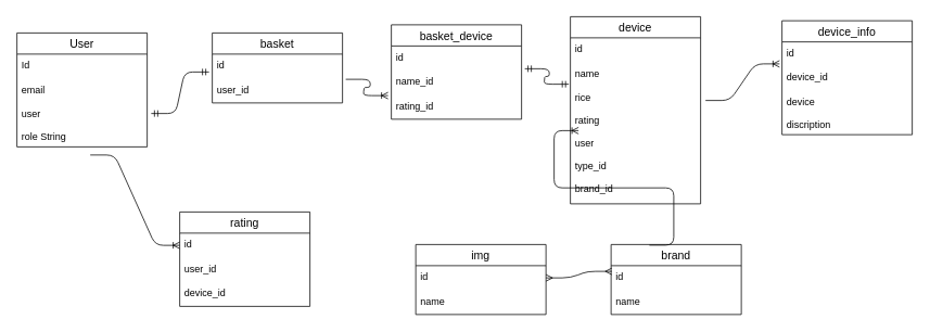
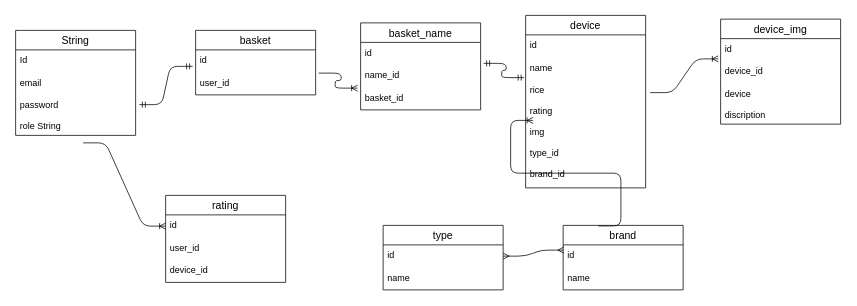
- <mxCell id="22" value="device_info" style="swimlane;fontStyle=0;childLayout=stackLayout;horizontal=1;startSize=26;horizontalStack=0;resizeParent=1;resizeParentMax=0;resizeLast=0;collapsible=1;marginBottom=0;align=center;fontSize=14;" vertex="1" parent="1"><mxGeometry x="960" y="25" width="160" height="140" as="geometry" /></mxCell>
+ <mxCell id="22" value="device_img" style="swimlane;fontStyle=0;childLayout=stackLayout;horizontal=1;startSize=26;horizontalStack=0;resizeParent=1;resizeParentMax=0;resizeLast=0;collapsible=1;marginBottom=0;align=center;fontSize=14;" vertex="1" parent="1"><mxGeometry x="960" y="25" width="160" height="140" as="geometry" /></mxCell>
- <mxCell id="27" value="basket_device" style="swimlane;fontStyle=0;childLayout=stackLayout;horizontal=1;startSize=26;horizontalStack=0;resizeParent=1;resizeParentMax=0;resizeLast=0;collapsible=1;marginBottom=0;align=center;fontSize=14;" vertex="1" parent="1"><mxGeometry x="480" y="30" width="160" height="116" as="geometry" /></mxCell>
+ <mxCell id="27" value="basket_name" style="swimlane;fontStyle=0;childLayout=stackLayout;horizontal=1;startSize=26;horizontalStack=0;resizeParent=1;resizeParentMax=0;resizeLast=0;collapsible=1;marginBottom=0;align=center;fontSize=14;" vertex="1" parent="1"><mxGeometry x="480" y="30" width="160" height="116" as="geometry" /></mxCell>
- <mxCell id="2" value="User" style="swimlane;fontStyle=0;childLayout=stackLayout;horizontal=1;startSize=26;horizontalStack=0;resizeParent=1;resizeParentMax=0;resizeLast=0;collapsible=1;marginBottom=0;align=center;fontSize=14;" vertex="1" parent="1"><mxGeometry x="20" y="40" width="160" height="140" as="geometry" /></mxCell>
+ <mxCell id="2" value="String" style="swimlane;fontStyle=0;childLayout=stackLayout;horizontal=1;startSize=26;horizontalStack=0;resizeParent=1;resizeParentMax=0;resizeLast=0;collapsible=1;marginBottom=0;align=center;fontSize=14;" vertex="1" parent="1"><mxGeometry x="20" y="40" width="160" height="140" as="geometry" /></mxCell>
- <mxCell id="13" value="rice&#10;&#10;rating&#10;&#10;user&#10;&#10;type_id&#10;&#10;brand_id" style="text;strokeColor=none;fillColor=none;spacingLeft=4;spacingRight=4;overflow=hidden;rotatable=0;points=[[0,0.5],[1,0.5]];portConstraint=eastwest;fontSize=12;" vertex="1" parent="10"><mxGeometry y="86" width="160" height="144" as="geometry" /></mxCell>
+ <mxCell id="13" value="rice&#10;&#10;rating&#10;&#10;img&#10;&#10;type_id&#10;&#10;brand_id" style="text;strokeColor=none;fillColor=none;spacingLeft=4;spacingRight=4;overflow=hidden;rotatable=0;points=[[0,0.5],[1,0.5]];portConstraint=eastwest;fontSize=12;" vertex="1" parent="10"><mxGeometry y="86" width="160" height="144" as="geometry" /></mxCell>
- <mxCell id="30" value="rating_id" style="text;strokeColor=none;fillColor=none;spacingLeft=4;spacingRight=4;overflow=hidden;rotatable=0;points=[[0,0.5],[1,0.5]];portConstraint=eastwest;fontSize=12;" vertex="1" parent="27"><mxGeometry y="86" width="160" height="30" as="geometry" /></mxCell>
+ <mxCell id="30" value="basket_id" style="text;strokeColor=none;fillColor=none;spacingLeft=4;spacingRight=4;overflow=hidden;rotatable=0;points=[[0,0.5],[1,0.5]];portConstraint=eastwest;fontSize=12;" vertex="1" parent="27"><mxGeometry y="86" width="160" height="30" as="geometry" /></mxCell>
- <mxCell id="5" value="user&#10;&#10;role String&#10;&#10;" style="text;strokeColor=none;fillColor=none;spacingLeft=4;spacingRight=4;overflow=hidden;rotatable=0;points=[[0,0.5],[1,0.5]];portConstraint=eastwest;fontSize=12;" vertex="1" parent="2"><mxGeometry y="86" width="160" height="54" as="geometry" /></mxCell>
+ <mxCell id="5" value="password&#10;&#10;role String&#10;&#10;" style="text;strokeColor=none;fillColor=none;spacingLeft=4;spacingRight=4;overflow=hidden;rotatable=0;points=[[0,0.5],[1,0.5]];portConstraint=eastwest;fontSize=12;" vertex="1" parent="2"><mxGeometry y="86" width="160" height="54" as="geometry" /></mxCell>
- <mxCell id="14" value="img" style="swimlane;fontStyle=0;childLayout=stackLayout;horizontal=1;startSize=26;horizontalStack=0;resizeParent=1;resizeParentMax=0;resizeLast=0;collapsible=1;marginBottom=0;align=center;fontSize=14;" vertex="1" parent="1"><mxGeometry x="510" y="300" width="160" height="86" as="geometry" /></mxCell>
+ <mxCell id="14" value="type" style="swimlane;fontStyle=0;childLayout=stackLayout;horizontal=1;startSize=26;horizontalStack=0;resizeParent=1;resizeParentMax=0;resizeLast=0;collapsible=1;marginBottom=0;align=center;fontSize=14;" vertex="1" parent="1"><mxGeometry x="510" y="300" width="160" height="86" as="geometry" /></mxCell>
